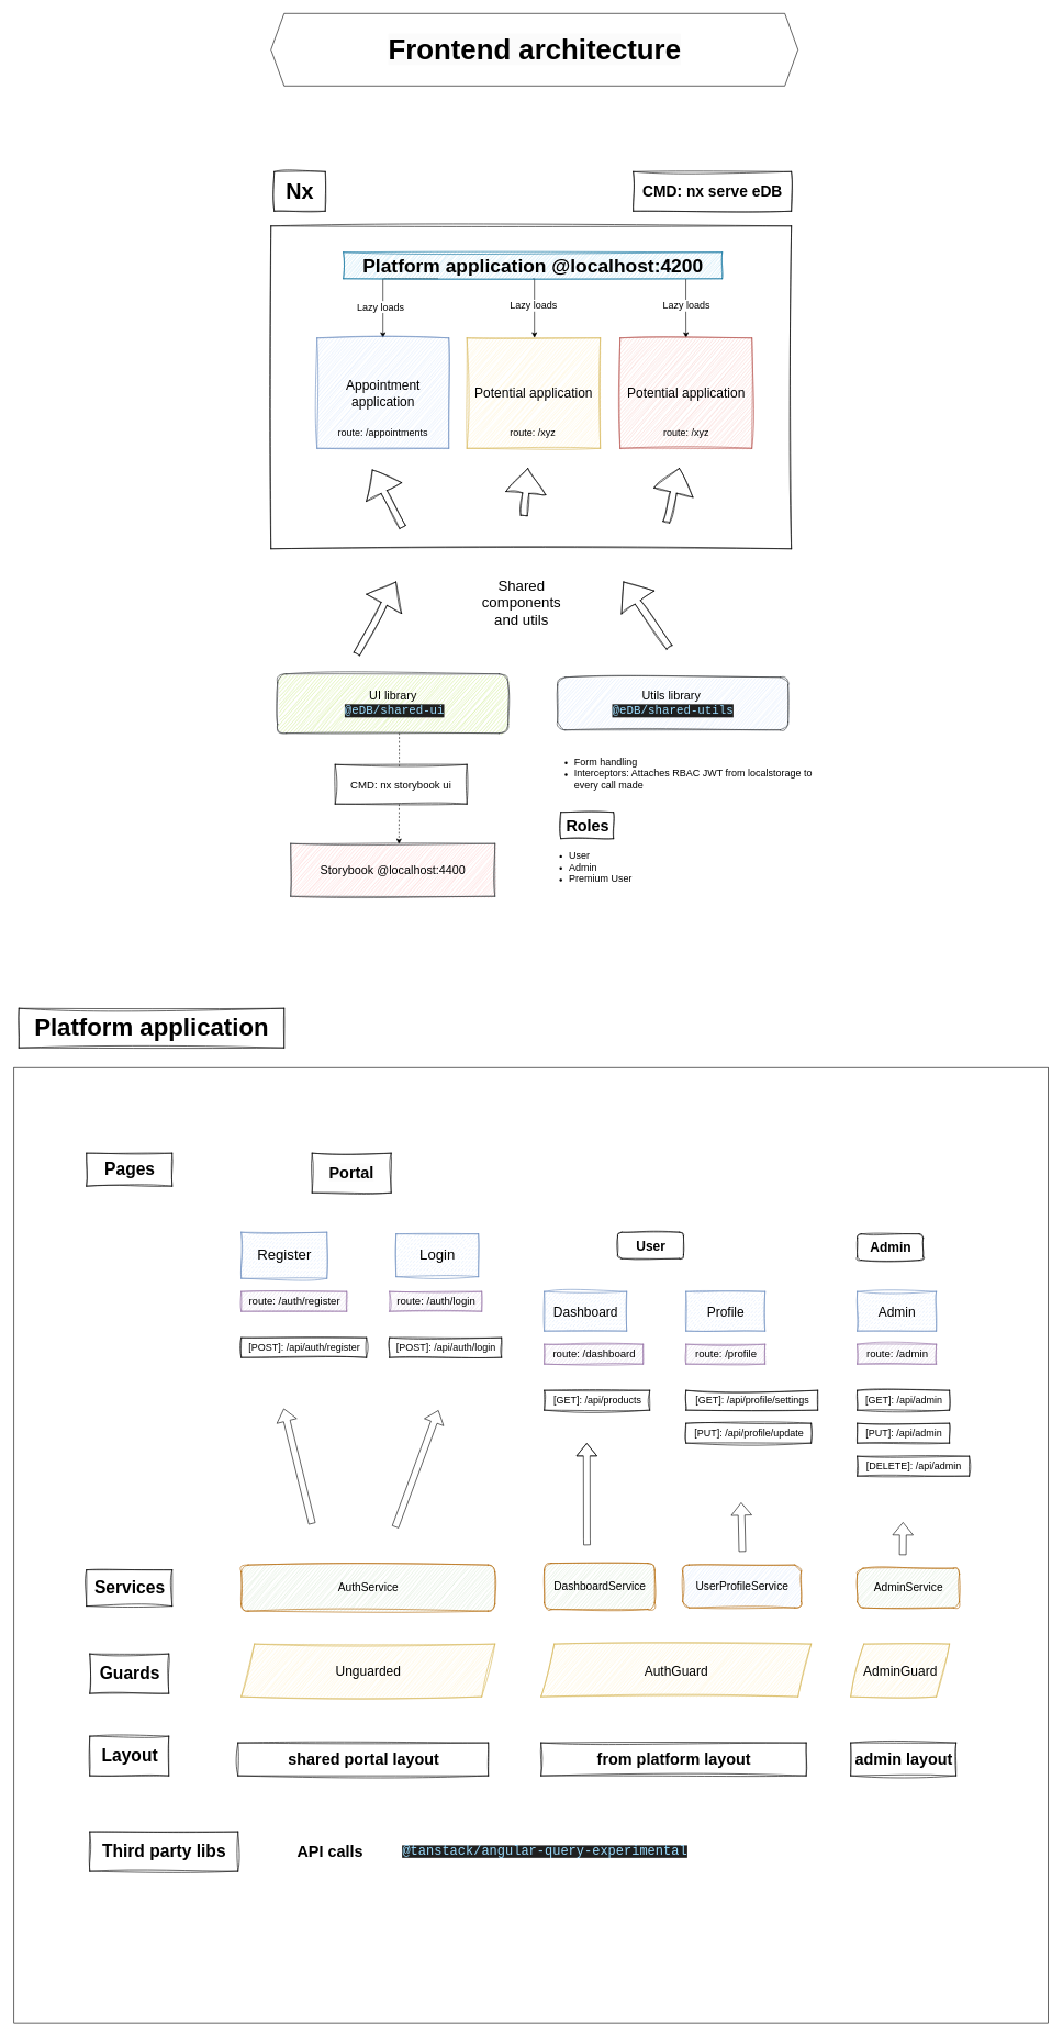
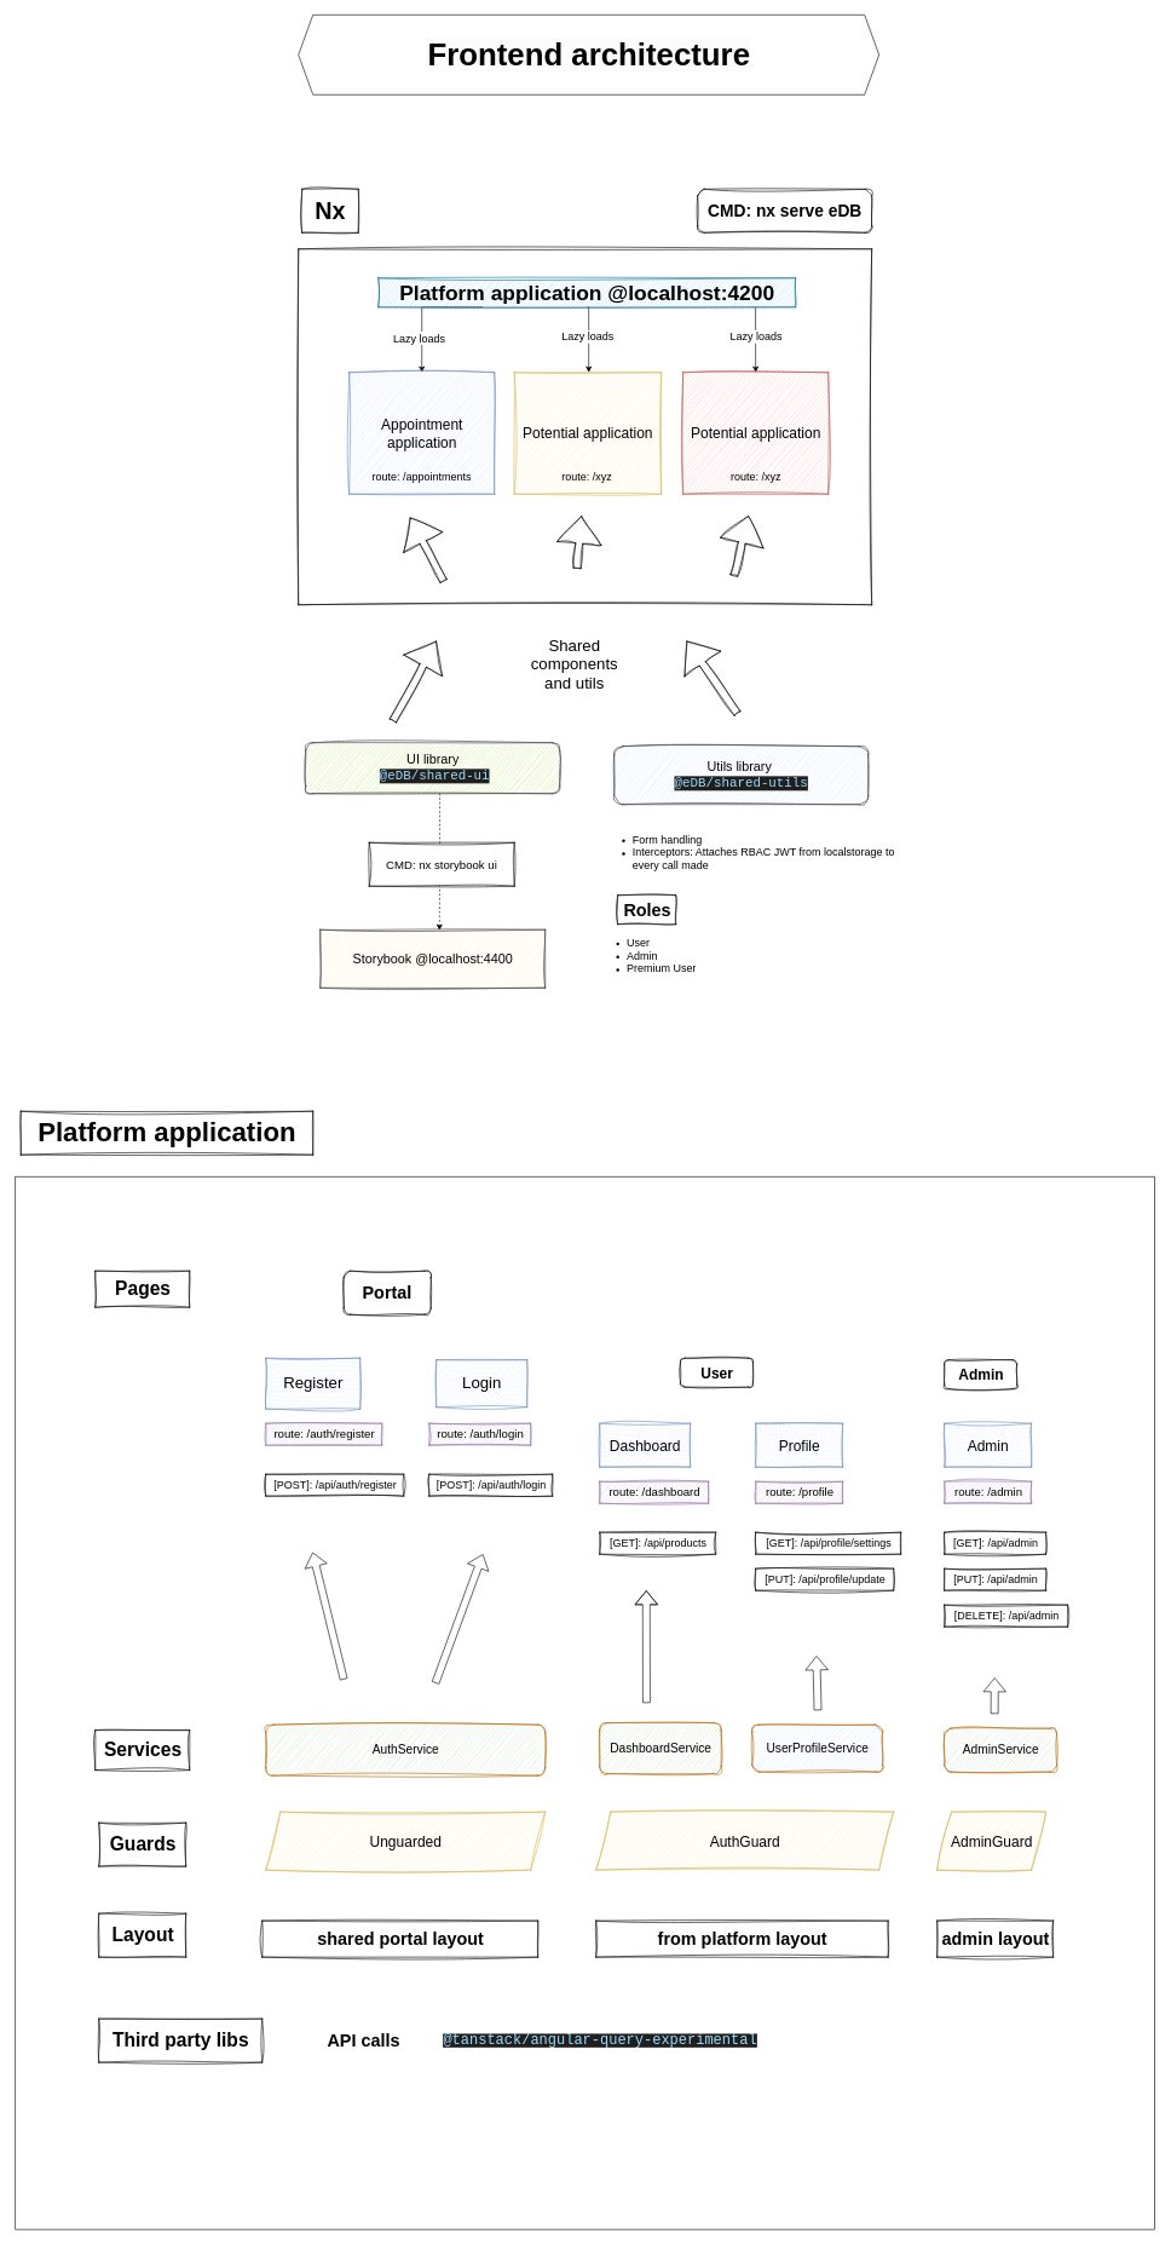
- <mxCell id="29" value="&lt;span style=&quot;font-weight: 700; text-wrap-mode: nowrap;&quot;&gt;&lt;font style=&quot;font-size: 23px;&quot;&gt;CMD:&amp;nbsp;nx serve eDB&lt;/font&gt;&lt;/span&gt;" style="rounded=0;whiteSpace=wrap;html=1;sketch=1;curveFitting=1;jiggle=2;" vertex="1" parent="1"><mxGeometry x="960.5" y="260" width="240" height="60" as="geometry" /></mxCell>
+ <mxCell id="29" value="&lt;span style=&quot;font-weight: 700; text-wrap-mode: nowrap;&quot;&gt;&lt;font style=&quot;font-size: 23px;&quot;&gt;CMD:&amp;nbsp;nx serve eDB&lt;/font&gt;&lt;/span&gt;" style="whiteSpace=wrap;html=1;sketch=1;curveFitting=1;jiggle=2;rounded=1;" vertex="1" parent="1"><mxGeometry x="960.5" y="260" width="240" height="60" as="geometry" /></mxCell>
- <mxCell id="9" value="&lt;font style=&quot;font-size: 18px;&quot;&gt;&lt;font style=&quot;&quot;&gt;UI library&lt;/font&gt;&lt;/font&gt;&lt;div&gt;&lt;font style=&quot;font-size: 18px;&quot;&gt;&lt;font style=&quot;&quot;&gt;&amp;nbsp;&lt;/font&gt;&lt;span style=&quot;color: rgb(156, 220, 254); background-color: rgb(31, 31, 31); font-family: Menlo, Monaco, &amp;quot;Courier New&amp;quot;, monospace; white-space: pre;&quot;&gt;@eDB/shared-ui&lt;/span&gt;&lt;/font&gt;&lt;/div&gt;" style="rounded=1;whiteSpace=wrap;html=1;sketch=1;curveFitting=1;jiggle=2;fillColor=#cdeb8b;strokeColor=#36393d;" parent="1" vertex="1"><mxGeometry x="420.5" y="1022.5" width="350" height="90" as="geometry" /></mxCell>
+ <mxCell id="9" value="&lt;font style=&quot;font-size: 18px;&quot;&gt;&lt;font style=&quot;&quot;&gt;UI library&lt;/font&gt;&lt;/font&gt;&lt;div&gt;&lt;font style=&quot;font-size: 18px;&quot;&gt;&lt;font style=&quot;&quot;&gt;&amp;nbsp;&lt;/font&gt;&lt;span style=&quot;color: rgb(156, 220, 254); background-color: rgb(31, 31, 31); font-family: Menlo, Monaco, &amp;quot;Courier New&amp;quot;, monospace; white-space: pre;&quot;&gt;@eDB/shared-ui&lt;/span&gt;&lt;/font&gt;&lt;/div&gt;" style="rounded=1;whiteSpace=wrap;html=1;sketch=1;curveFitting=1;jiggle=2;fillColor=#cdeb8b;strokeColor=#36393d;" parent="1" vertex="1"><mxGeometry x="420.5" y="1022.5" width="350" height="70" as="geometry" /></mxCell>
- <mxCell id="19" value="&lt;font style=&quot;font-size: 18px;&quot;&gt;Storybook @localhost:4400&lt;/font&gt;" style="rounded=0;whiteSpace=wrap;html=1;sketch=1;curveFitting=1;jiggle=2;fillColor=#ffcccc;strokeColor=#36393d;" parent="1" vertex="1"><mxGeometry x="440.5" y="1280" width="310" height="80" as="geometry" /></mxCell>
+ <mxCell id="19" value="&lt;font style=&quot;font-size: 18px;&quot;&gt;Storybook @localhost:4400&lt;/font&gt;" style="rounded=0;whiteSpace=wrap;html=1;sketch=1;curveFitting=1;jiggle=2;fillColor=#fff2cc;strokeColor=#36393d;" parent="1" vertex="1"><mxGeometry x="440.5" y="1280" width="310" height="80" as="geometry" /></mxCell>
- <mxCell id="72" value="&lt;span style=&quot;color: rgb(0, 0, 0); font-family: Helvetica; font-size: 24px; font-style: normal; font-variant-ligatures: normal; font-variant-caps: normal; font-weight: 700; letter-spacing: normal; orphans: 2; text-align: center; text-indent: 0px; text-transform: none; widows: 2; word-spacing: 0px; -webkit-text-stroke-width: 0px; white-space: nowrap; background-color: rgb(251, 251, 251); text-decoration-thickness: initial; text-decoration-style: initial; text-decoration-color: initial; display: inline !important; float: none;&quot;&gt;Portal&lt;/span&gt;" style="whiteSpace=wrap;html=1;sketch=1;curveFitting=1;jiggle=2;glass=0;shadow=0;rounded=0;" vertex="1" parent="1"><mxGeometry x="473" y="1750" width="120" height="60" as="geometry" /></mxCell>
+ <mxCell id="72" value="&lt;span style=&quot;color: rgb(0, 0, 0); font-family: Helvetica; font-size: 24px; font-style: normal; font-variant-ligatures: normal; font-variant-caps: normal; font-weight: 700; letter-spacing: normal; orphans: 2; text-align: center; text-indent: 0px; text-transform: none; widows: 2; word-spacing: 0px; -webkit-text-stroke-width: 0px; white-space: nowrap; background-color: rgb(251, 251, 251); text-decoration-thickness: initial; text-decoration-style: initial; text-decoration-color: initial; display: inline !important; float: none;&quot;&gt;Portal&lt;/span&gt;" style="rounded=1;whiteSpace=wrap;html=1;sketch=1;curveFitting=1;jiggle=2;glass=0;shadow=0;" vertex="1" parent="1"><mxGeometry x="473" y="1750" width="120" height="60" as="geometry" /></mxCell>
